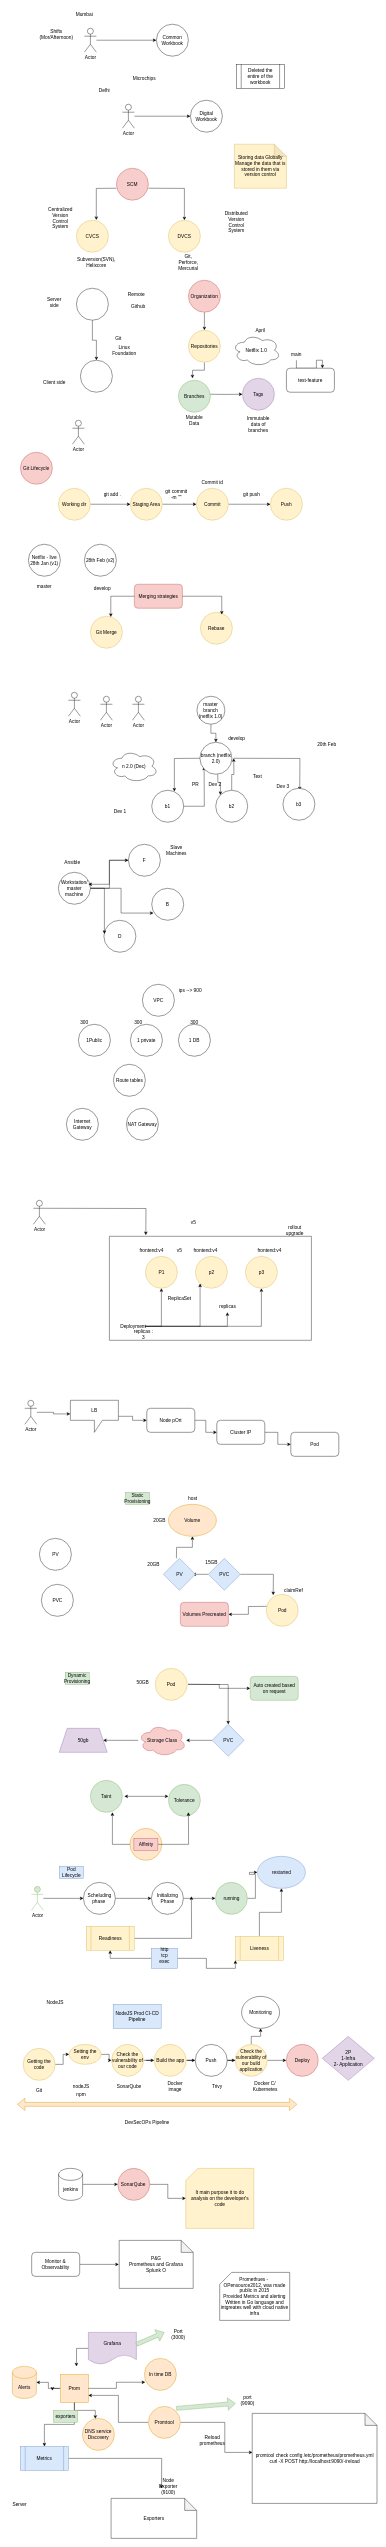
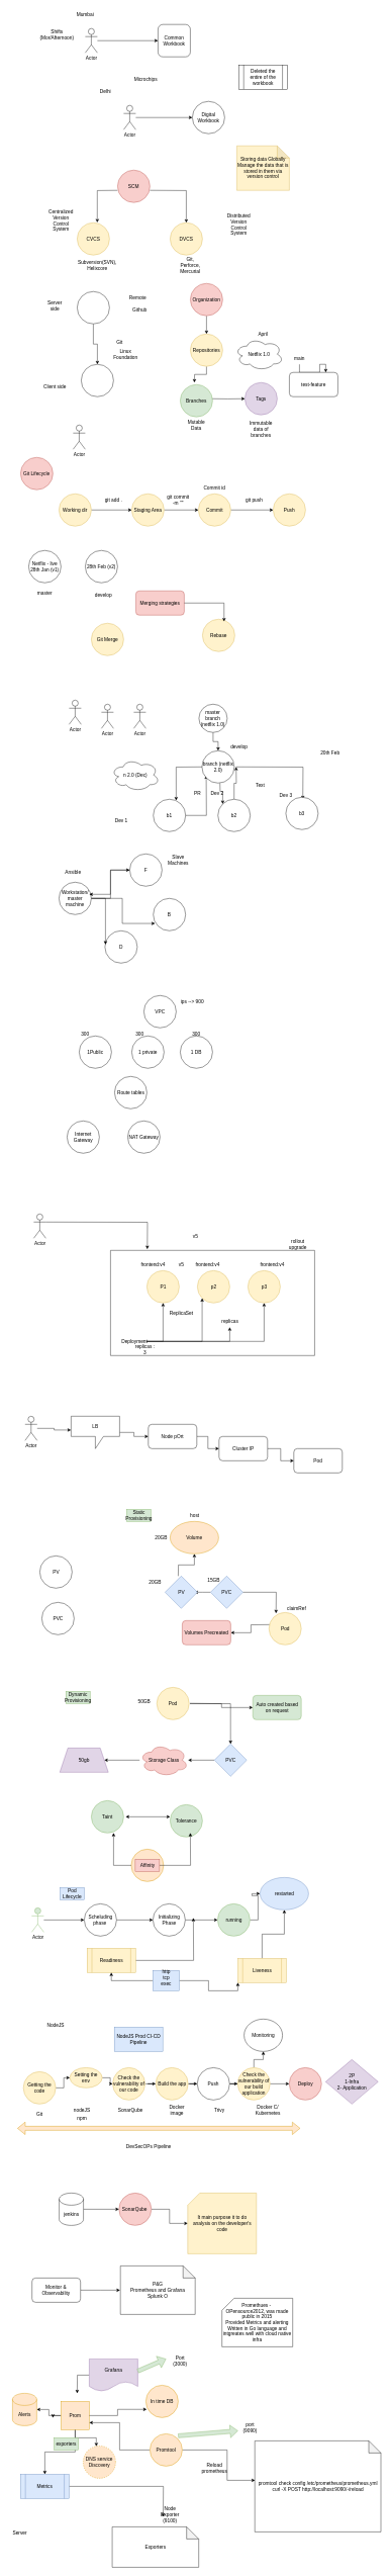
- <mxCell id="4" value="Common Workbook" style="ellipse;whiteSpace=wrap;html=1;aspect=fixed;" parent="1" vertex="1"><mxGeometry x="390" y="60" width="80" height="80" as="geometry" /></mxCell>
+ <mxCell id="4" value="Common Workbook" style="whiteSpace=wrap;html=1;aspect=fixed;rounded=1;" parent="1" vertex="1"><mxGeometry x="390" y="60" width="80" height="80" as="geometry" /></mxCell>
- <mxCell id="62" style="edgeStyle=orthogonalEdgeStyle;rounded=0;orthogonalLoop=1;jettySize=auto;html=1;entryX=0.638;entryY=0.02;entryDx=0;entryDy=0;entryPerimeter=0;" parent="1" source="59" target="60" edge="1"><mxGeometry relative="1" as="geometry" /></mxCell>
- <mxCell id="236" value="DNS service Discovery" style="ellipse;whiteSpace=wrap;html=1;aspect=fixed;fillColor=#ffe6cc;strokeColor=#d79b00;" vertex="1" parent="1"><mxGeometry x="205" y="6045" width="80" height="80" as="geometry" /></mxCell>
+ <mxCell id="236" value="DNS service Discovery" style="ellipse;whiteSpace=wrap;html=1;aspect=fixed;fillColor=#ffe6cc;strokeColor=#d79b00;dashed=1;" vertex="1" parent="1"><mxGeometry x="205" y="6045" width="80" height="80" as="geometry" /></mxCell>
